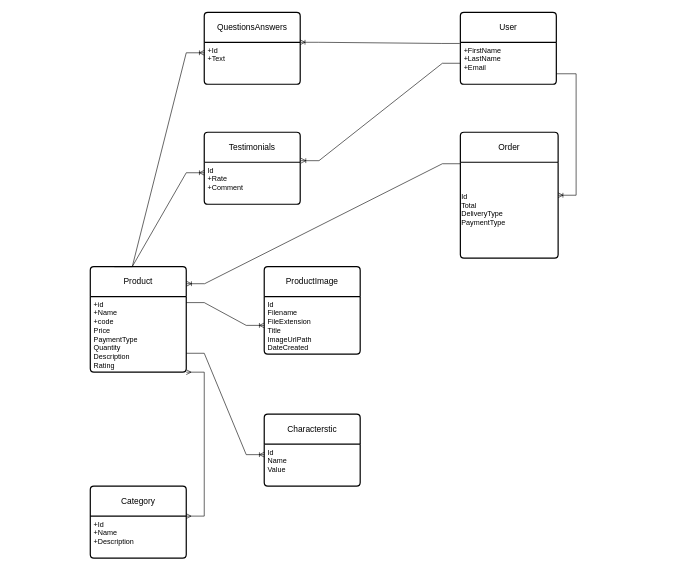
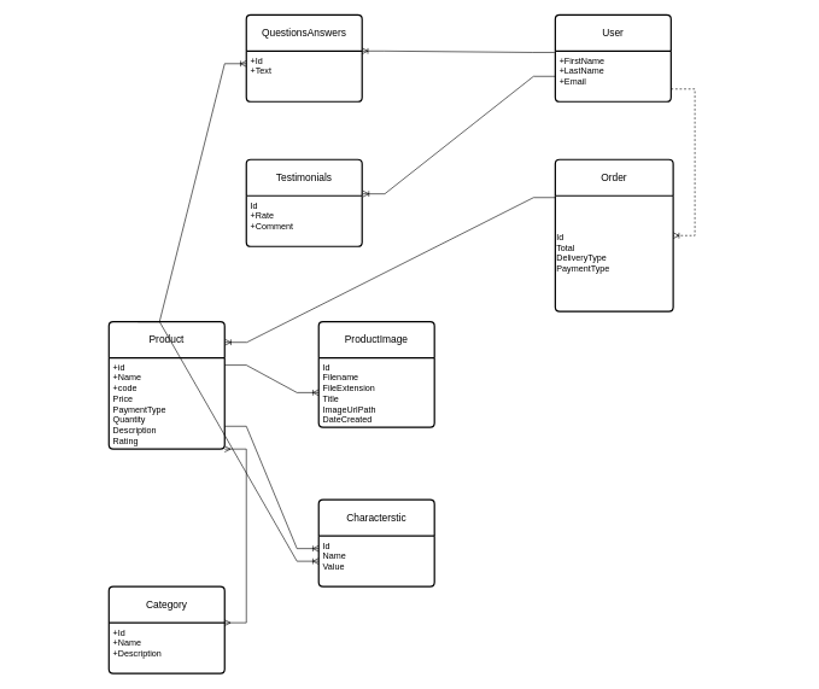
- <mxCell id="6" value="" style="edgeStyle=entityRelationEdgeStyle;fontSize=12;html=1;endArrow=ERoneToMany;rounded=0;exitX=1;exitY=0.75;exitDx=0;exitDy=0;" parent="1" source="3" target="4" edge="1"><mxGeometry width="100" height="100" relative="1" as="geometry"><mxPoint x="1057" y="140" as="sourcePoint" /><mxPoint x="1100" y="240" as="targetPoint" /><Array as="points"><mxPoint x="1070" y="117.5" /><mxPoint x="1060" y="117.5" /><mxPoint x="1080" y="197.5" /><mxPoint x="1110" y="197.5" /></Array></mxGeometry></mxCell>
+ <mxCell id="6" value="" style="edgeStyle=entityRelationEdgeStyle;fontSize=12;html=1;endArrow=ERoneToMany;rounded=0;exitX=1;exitY=0.75;exitDx=0;exitDy=0;dashed=1;" parent="1" source="3" target="4" edge="1"><mxGeometry width="100" height="100" relative="1" as="geometry"><mxPoint x="1057" y="140" as="sourcePoint" /><mxPoint x="1100" y="240" as="targetPoint" /><Array as="points"><mxPoint x="1070" y="117.5" /><mxPoint x="1060" y="117.5" /><mxPoint x="1080" y="197.5" /><mxPoint x="1110" y="197.5" /></Array></mxGeometry></mxCell>
- <mxCell id="17" value="" style="edgeStyle=entityRelationEdgeStyle;fontSize=12;html=1;endArrow=ERoneToMany;rounded=0;exitX=0.25;exitY=0;exitDx=0;exitDy=0;entryX=0;entryY=0.25;entryDx=0;entryDy=0;" parent="1" source="10" target="16" edge="1"><mxGeometry width="100" height="100" relative="1" as="geometry"><mxPoint x="170" y="370" as="sourcePoint" /><mxPoint x="270" y="270" as="targetPoint" /></mxGeometry></mxCell>
+ <mxCell id="17" value="" style="edgeStyle=entityRelationEdgeStyle;fontSize=12;html=1;endArrow=ERoneToMany;rounded=0;exitX=0.25;exitY=0;exitDx=0;exitDy=0;" parent="1" source="10" target="13" edge="1"><mxGeometry width="100" height="100" relative="1" as="geometry"><mxPoint x="170" y="370" as="sourcePoint" /><mxPoint x="270" y="270" as="targetPoint" /></mxGeometry></mxCell>
